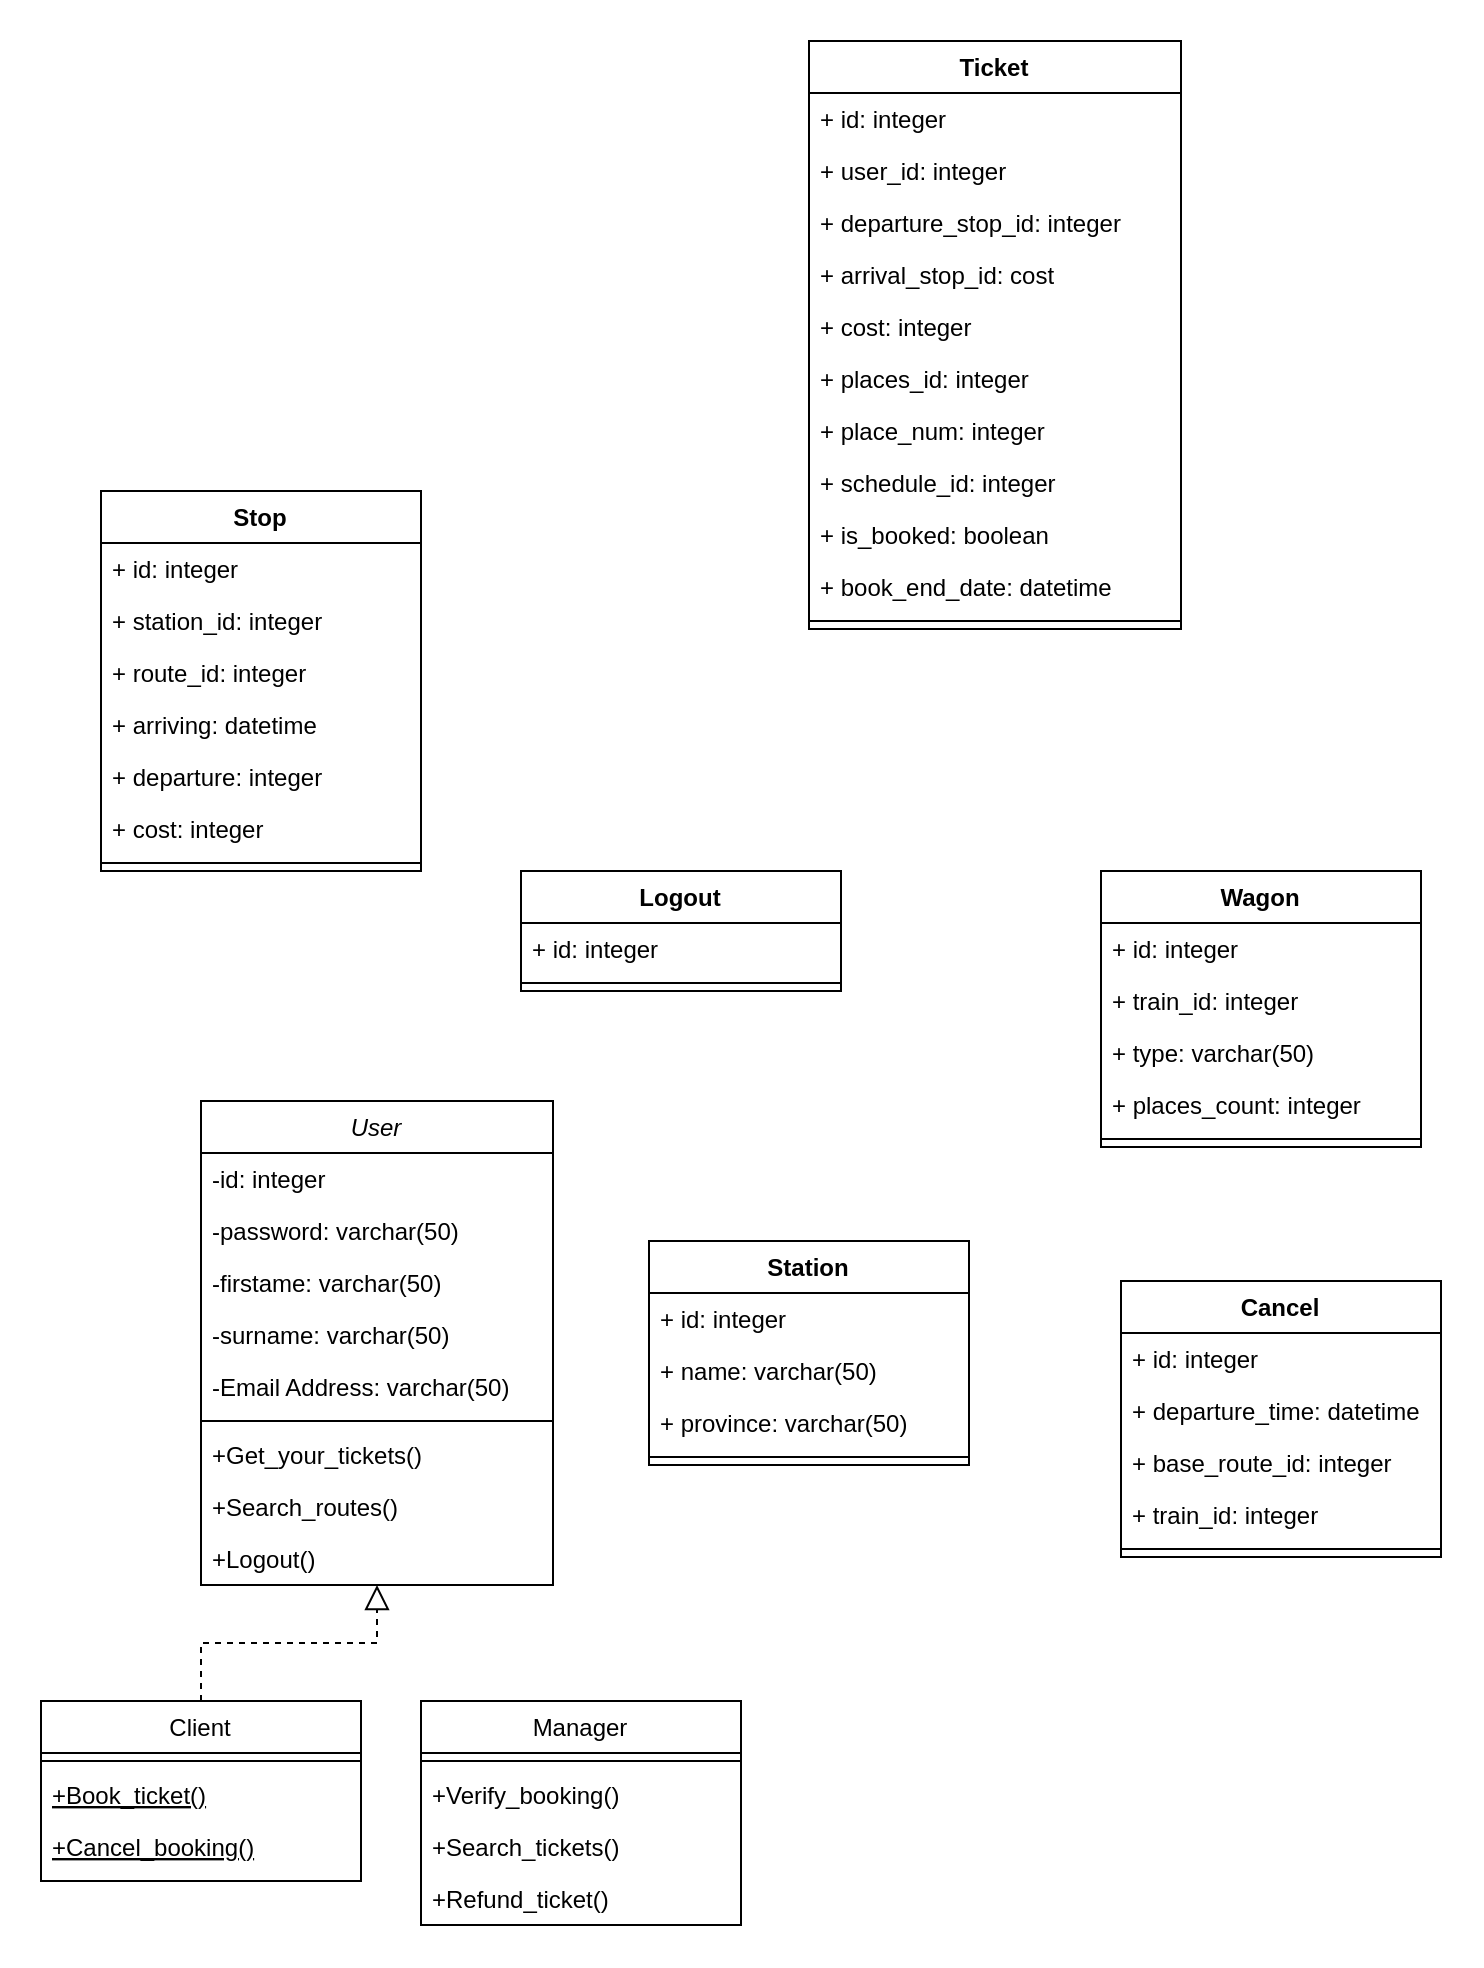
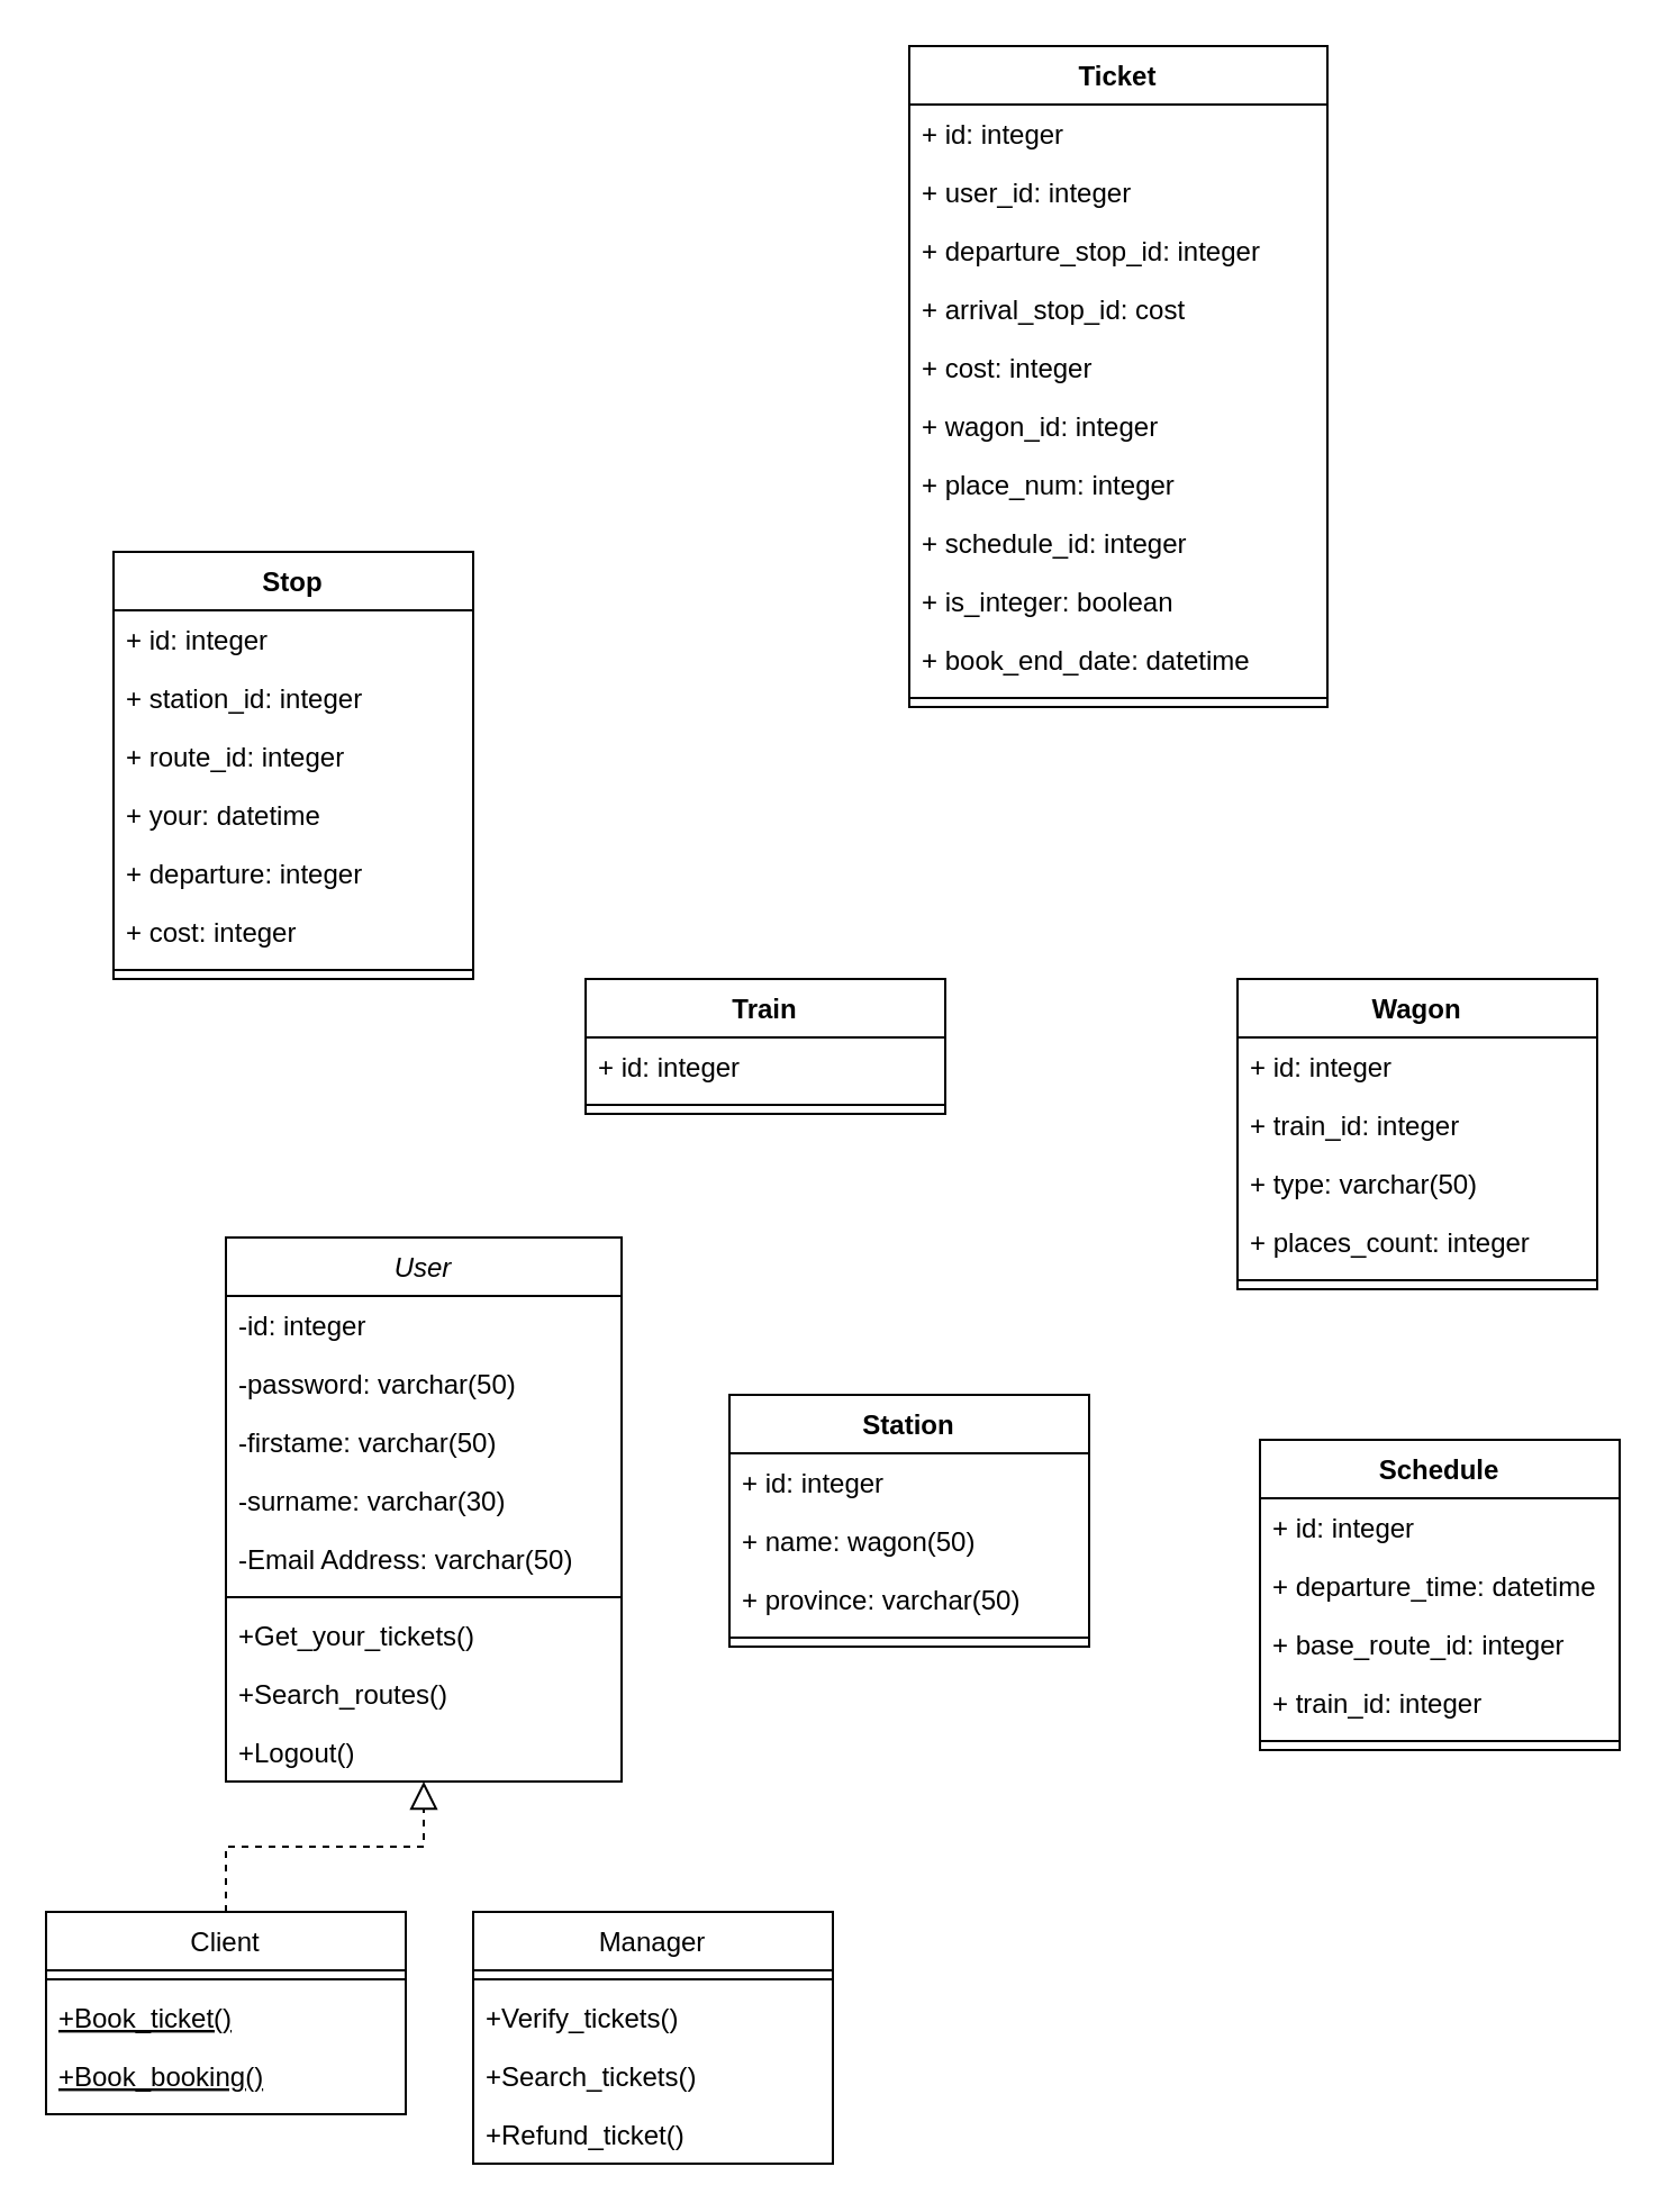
- <mxCell id="19" value="+ places_id: integer" style="text;strokeColor=none;fillColor=none;align=left;verticalAlign=top;spacingLeft=4;spacingRight=4;overflow=hidden;rotatable=0;points=[[0,0.5],[1,0.5]];portConstraint=eastwest;" vertex="1" parent="13"><mxGeometry y="156" width="186" height="26" as="geometry" /></mxCell>
+ <mxCell id="19" value="+ wagon_id: integer" style="text;strokeColor=none;fillColor=none;align=left;verticalAlign=top;spacingLeft=4;spacingRight=4;overflow=hidden;rotatable=0;points=[[0,0.5],[1,0.5]];portConstraint=eastwest;" vertex="1" parent="13"><mxGeometry y="156" width="186" height="26" as="geometry" /></mxCell>
- <mxCell id="22" value="+ is_booked: boolean" style="text;strokeColor=none;fillColor=none;align=left;verticalAlign=top;spacingLeft=4;spacingRight=4;overflow=hidden;rotatable=0;points=[[0,0.5],[1,0.5]];portConstraint=eastwest;" vertex="1" parent="13"><mxGeometry y="234" width="186" height="26" as="geometry" /></mxCell>
+ <mxCell id="22" value="+ is_integer: boolean" style="text;strokeColor=none;fillColor=none;align=left;verticalAlign=top;spacingLeft=4;spacingRight=4;overflow=hidden;rotatable=0;points=[[0,0.5],[1,0.5]];portConstraint=eastwest;" vertex="1" parent="13"><mxGeometry y="234" width="186" height="26" as="geometry" /></mxCell>
- <mxCell id="58" value="+ arriving: datetime" style="text;strokeColor=none;fillColor=none;align=left;verticalAlign=top;spacingLeft=4;spacingRight=4;overflow=hidden;rotatable=0;points=[[0,0.5],[1,0.5]];portConstraint=eastwest;" vertex="1" parent="54"><mxGeometry y="104" width="160" height="26" as="geometry" /></mxCell>
+ <mxCell id="58" value="+ your: datetime" style="text;strokeColor=none;fillColor=none;align=left;verticalAlign=top;spacingLeft=4;spacingRight=4;overflow=hidden;rotatable=0;points=[[0,0.5],[1,0.5]];portConstraint=eastwest;" vertex="1" parent="54"><mxGeometry y="104" width="160" height="26" as="geometry" /></mxCell>
- <mxCell id="45" value="Logout" style="swimlane;fontStyle=1;align=center;verticalAlign=top;childLayout=stackLayout;horizontal=1;startSize=26;horizontalStack=0;resizeParent=1;resizeParentMax=0;resizeLast=0;collapsible=1;marginBottom=0;" vertex="1" parent="1"><mxGeometry x="260" y="435" width="160" height="60" as="geometry" /></mxCell>
+ <mxCell id="45" value="Train" style="swimlane;fontStyle=1;align=center;verticalAlign=top;childLayout=stackLayout;horizontal=1;startSize=26;horizontalStack=0;resizeParent=1;resizeParentMax=0;resizeLast=0;collapsible=1;marginBottom=0;" vertex="1" parent="1"><mxGeometry x="260" y="435" width="160" height="60" as="geometry" /></mxCell>
- <mxCell id="39" value="Cancel" style="swimlane;fontStyle=1;align=center;verticalAlign=top;childLayout=stackLayout;horizontal=1;startSize=26;horizontalStack=0;resizeParent=1;resizeParentMax=0;resizeLast=0;collapsible=1;marginBottom=0;" vertex="1" parent="1"><mxGeometry x="560" y="640" width="160" height="138" as="geometry" /></mxCell>
+ <mxCell id="39" value="Schedule" style="swimlane;fontStyle=1;align=center;verticalAlign=top;childLayout=stackLayout;horizontal=1;startSize=26;horizontalStack=0;resizeParent=1;resizeParentMax=0;resizeLast=0;collapsible=1;marginBottom=0;" vertex="1" parent="1"><mxGeometry x="560" y="640" width="160" height="138" as="geometry" /></mxCell>
- <mxCell id="7" value="-surname: varchar(50)" style="text;align=left;verticalAlign=top;spacingLeft=4;spacingRight=4;overflow=hidden;rotatable=0;points=[[0,0.5],[1,0.5]];portConstraint=eastwest;rounded=0;shadow=0;html=0;" parent="3" vertex="1"><mxGeometry y="104" width="176" height="26" as="geometry" /></mxCell>
+ <mxCell id="7" value="-surname: varchar(30)" style="text;align=left;verticalAlign=top;spacingLeft=4;spacingRight=4;overflow=hidden;rotatable=0;points=[[0,0.5],[1,0.5]];portConstraint=eastwest;rounded=0;shadow=0;html=0;" parent="3" vertex="1"><mxGeometry y="104" width="176" height="26" as="geometry" /></mxCell>
- <mxCell id="36" value="+ name: varchar(50)" style="text;strokeColor=none;fillColor=none;align=left;verticalAlign=top;spacingLeft=4;spacingRight=4;overflow=hidden;rotatable=0;points=[[0,0.5],[1,0.5]];portConstraint=eastwest;" vertex="1" parent="34"><mxGeometry y="52" width="160" height="26" as="geometry" /></mxCell>
+ <mxCell id="36" value="+ name: wagon(50)" style="text;strokeColor=none;fillColor=none;align=left;verticalAlign=top;spacingLeft=4;spacingRight=4;overflow=hidden;rotatable=0;points=[[0,0.5],[1,0.5]];portConstraint=eastwest;" vertex="1" parent="34"><mxGeometry y="52" width="160" height="26" as="geometry" /></mxCell>
- <mxCell id="31" value="+Verify_booking()" style="text;align=left;verticalAlign=top;spacingLeft=4;spacingRight=4;overflow=hidden;rotatable=0;points=[[0,0.5],[1,0.5]];portConstraint=eastwest;" parent="29" vertex="1"><mxGeometry y="34" width="160" height="26" as="geometry" /></mxCell>
+ <mxCell id="31" value="+Verify_tickets()" style="text;align=left;verticalAlign=top;spacingLeft=4;spacingRight=4;overflow=hidden;rotatable=0;points=[[0,0.5],[1,0.5]];portConstraint=eastwest;" parent="29" vertex="1"><mxGeometry y="34" width="160" height="26" as="geometry" /></mxCell>
- <mxCell id="28" value="+Cancel_booking()" style="text;align=left;verticalAlign=top;spacingLeft=4;spacingRight=4;overflow=hidden;rotatable=0;points=[[0,0.5],[1,0.5]];portConstraint=eastwest;fontStyle=4" parent="25" vertex="1"><mxGeometry y="60" width="160" height="26" as="geometry" /></mxCell>
+ <mxCell id="28" value="+Book_booking()" style="text;align=left;verticalAlign=top;spacingLeft=4;spacingRight=4;overflow=hidden;rotatable=0;points=[[0,0.5],[1,0.5]];portConstraint=eastwest;fontStyle=4" parent="25" vertex="1"><mxGeometry y="60" width="160" height="26" as="geometry" /></mxCell>
